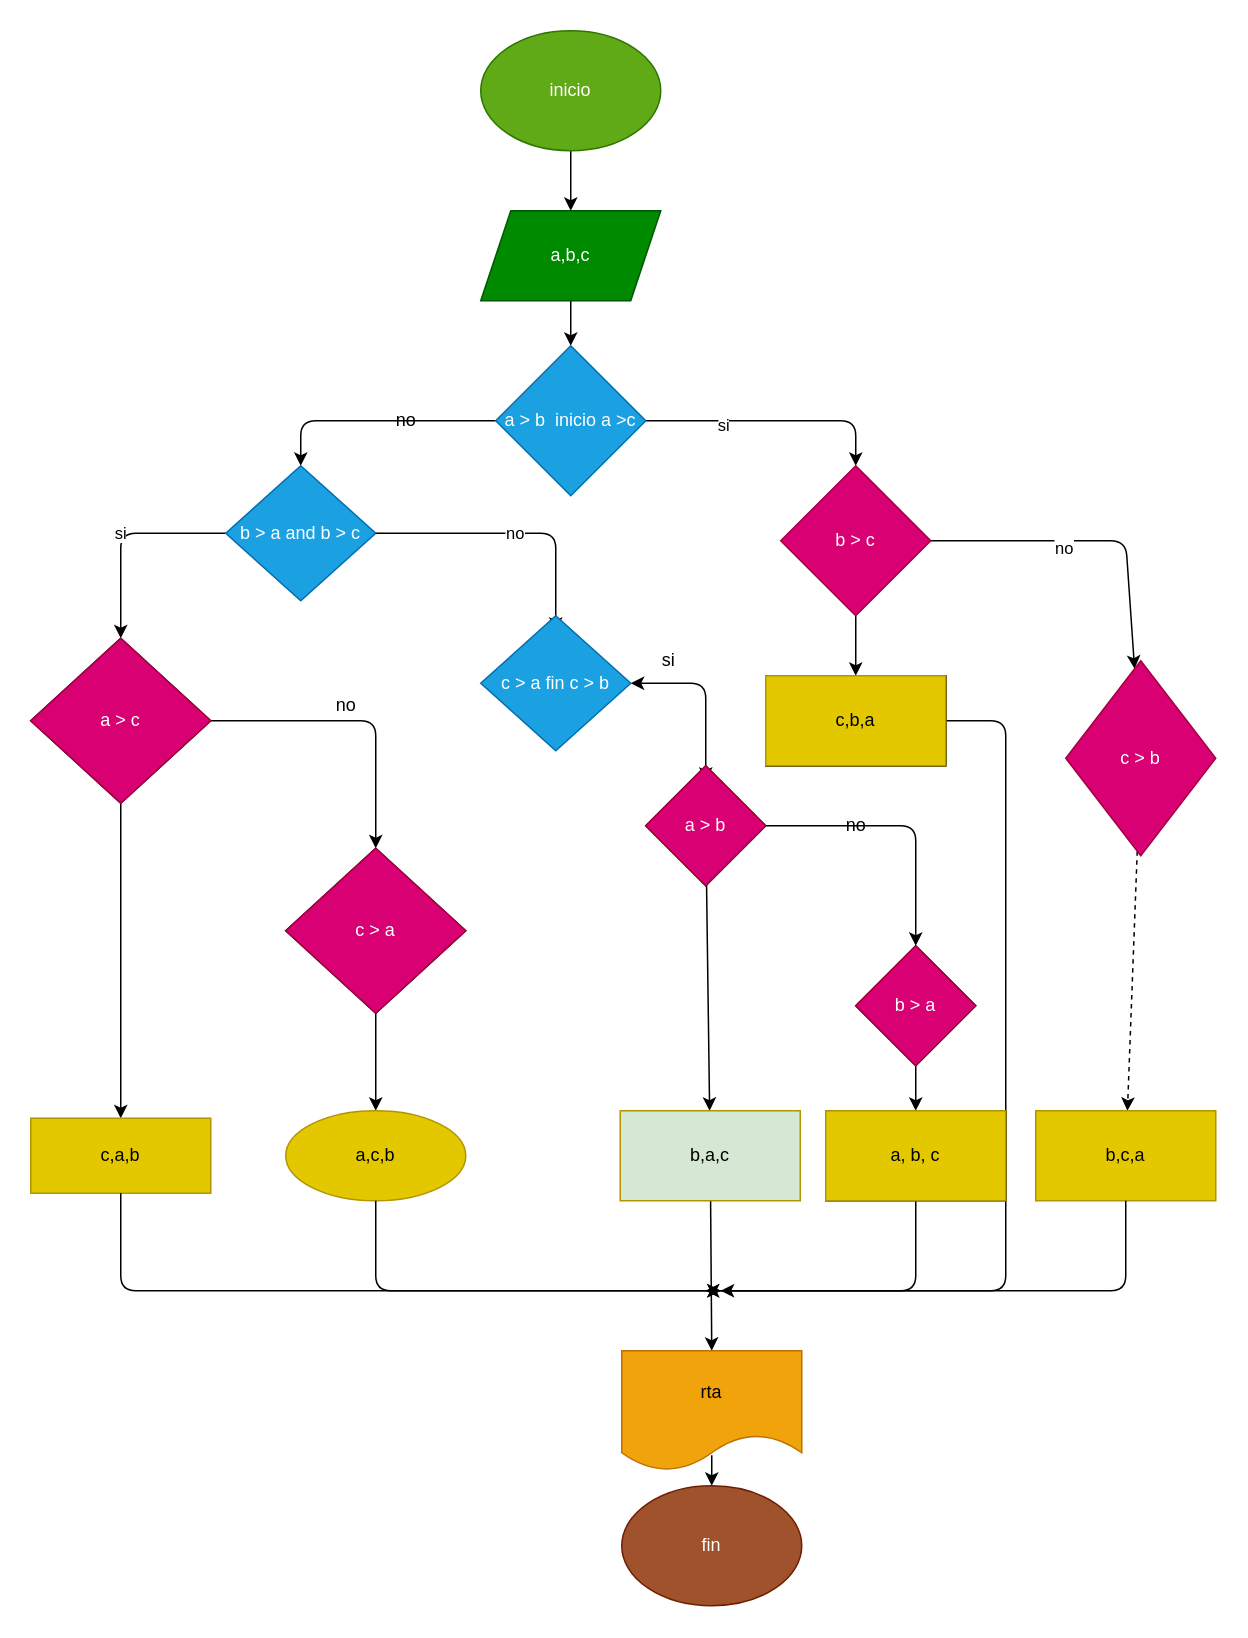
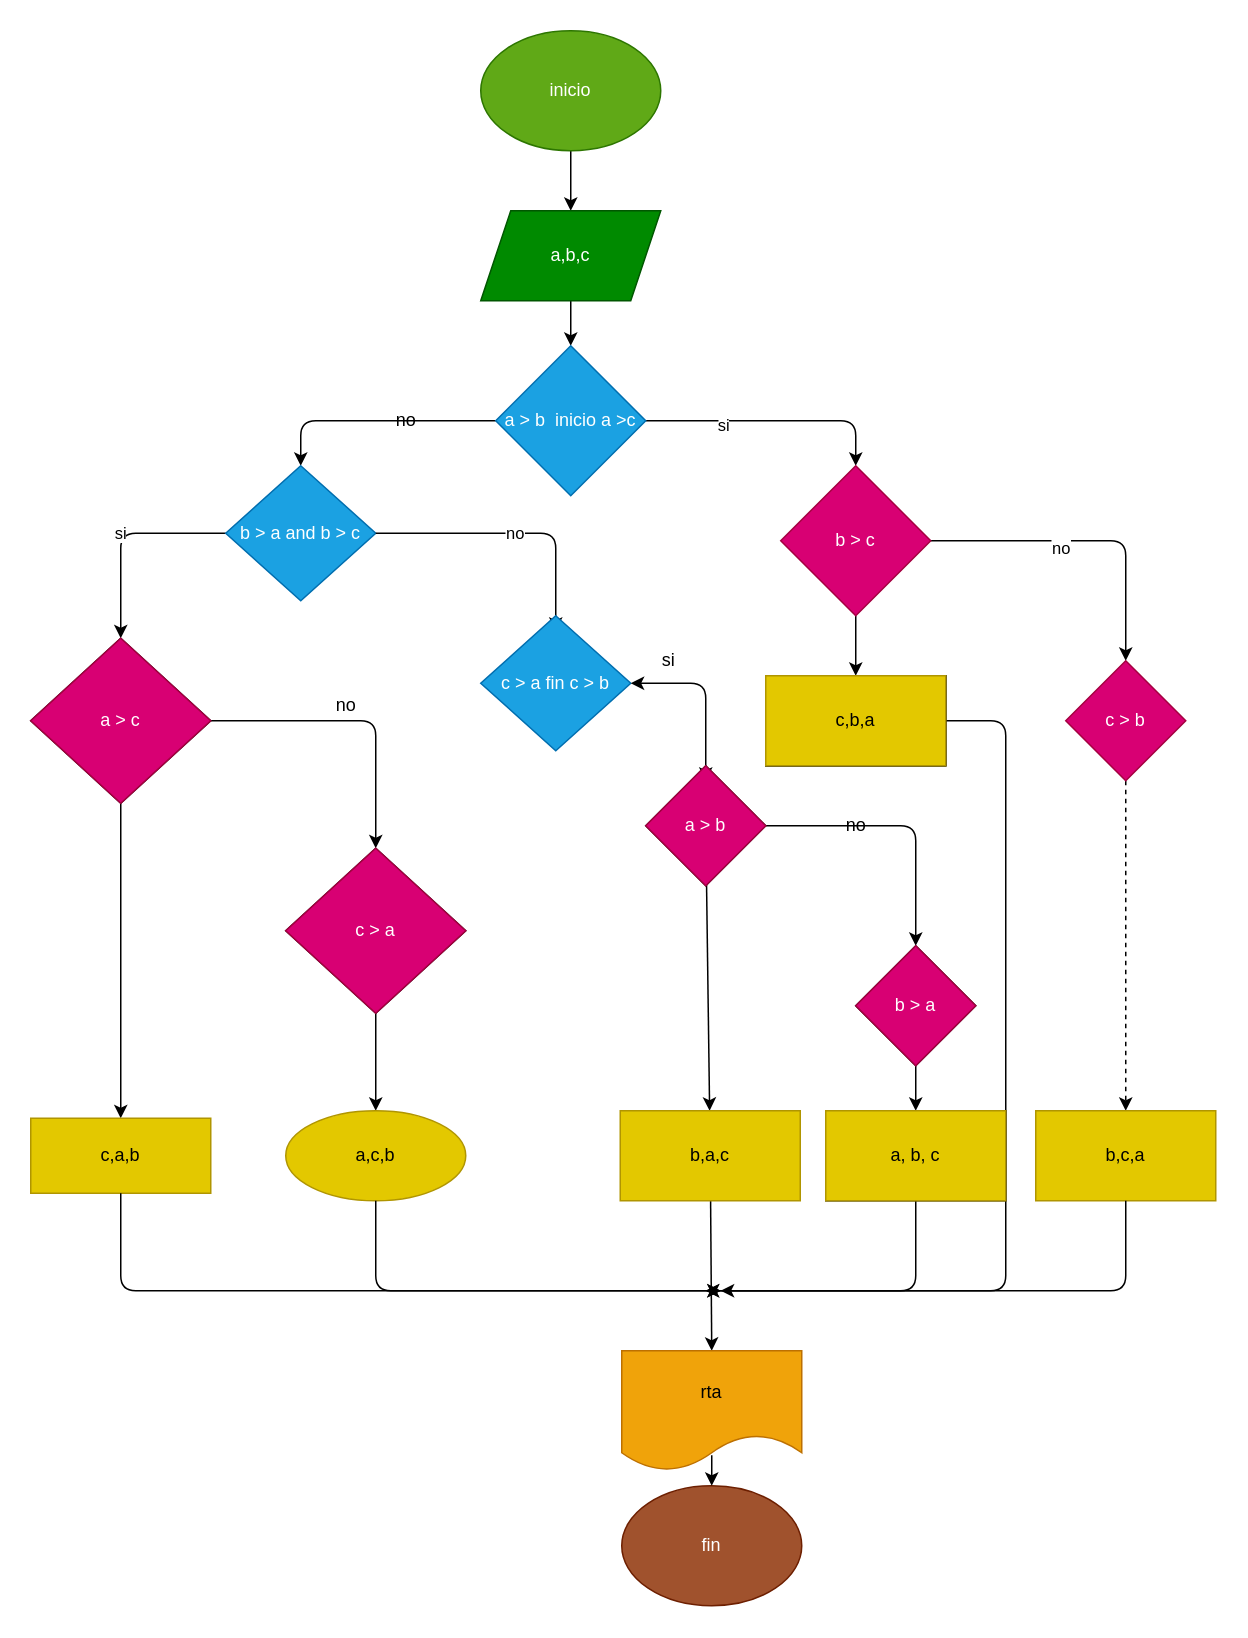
- <mxCell id="16" value="c &amp;gt; b" style="rhombus;whiteSpace=wrap;html=1;fillColor=#d80073;fontColor=#ffffff;strokeColor=#A50040;" vertex="1" parent="1"><mxGeometry x="710" y="440" width="100" height="130" as="geometry" /></mxCell>
+ <mxCell id="16" value="c &amp;gt; b" style="rhombus;whiteSpace=wrap;html=1;fillColor=#d80073;fontColor=#ffffff;strokeColor=#A50040;" vertex="1" parent="1"><mxGeometry x="710" y="440" width="80" height="80" as="geometry" /></mxCell>
- <mxCell id="37" value="b,a,c" style="whiteSpace=wrap;html=1;fillColor=#d5e8d4;fontColor=#000000;strokeColor=#B09500;" vertex="1" parent="1"><mxGeometry x="413" y="740" width="120" height="60" as="geometry" /></mxCell>
+ <mxCell id="37" value="b,a,c" style="whiteSpace=wrap;html=1;fillColor=#e3c800;fontColor=#000000;strokeColor=#B09500;" vertex="1" parent="1"><mxGeometry x="413" y="740" width="120" height="60" as="geometry" /></mxCell>
